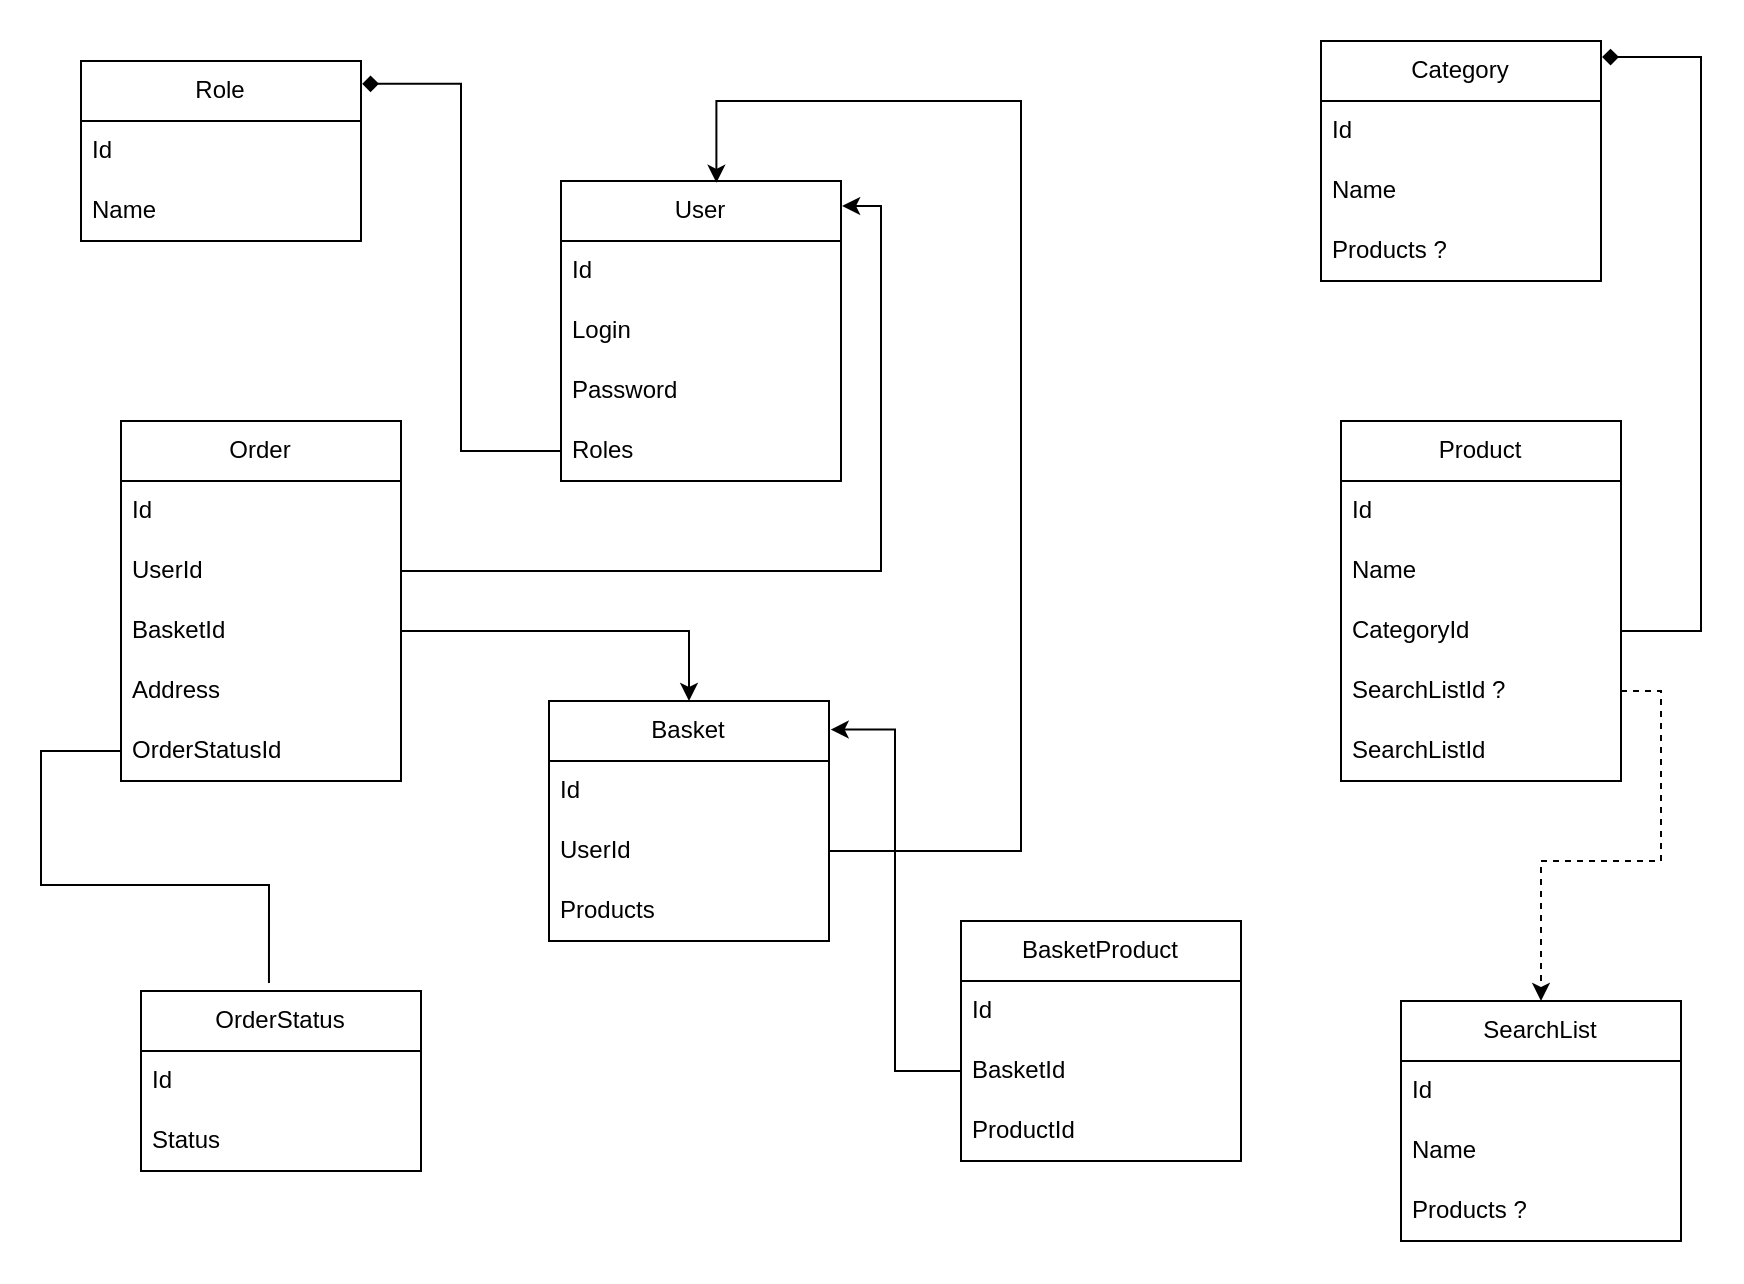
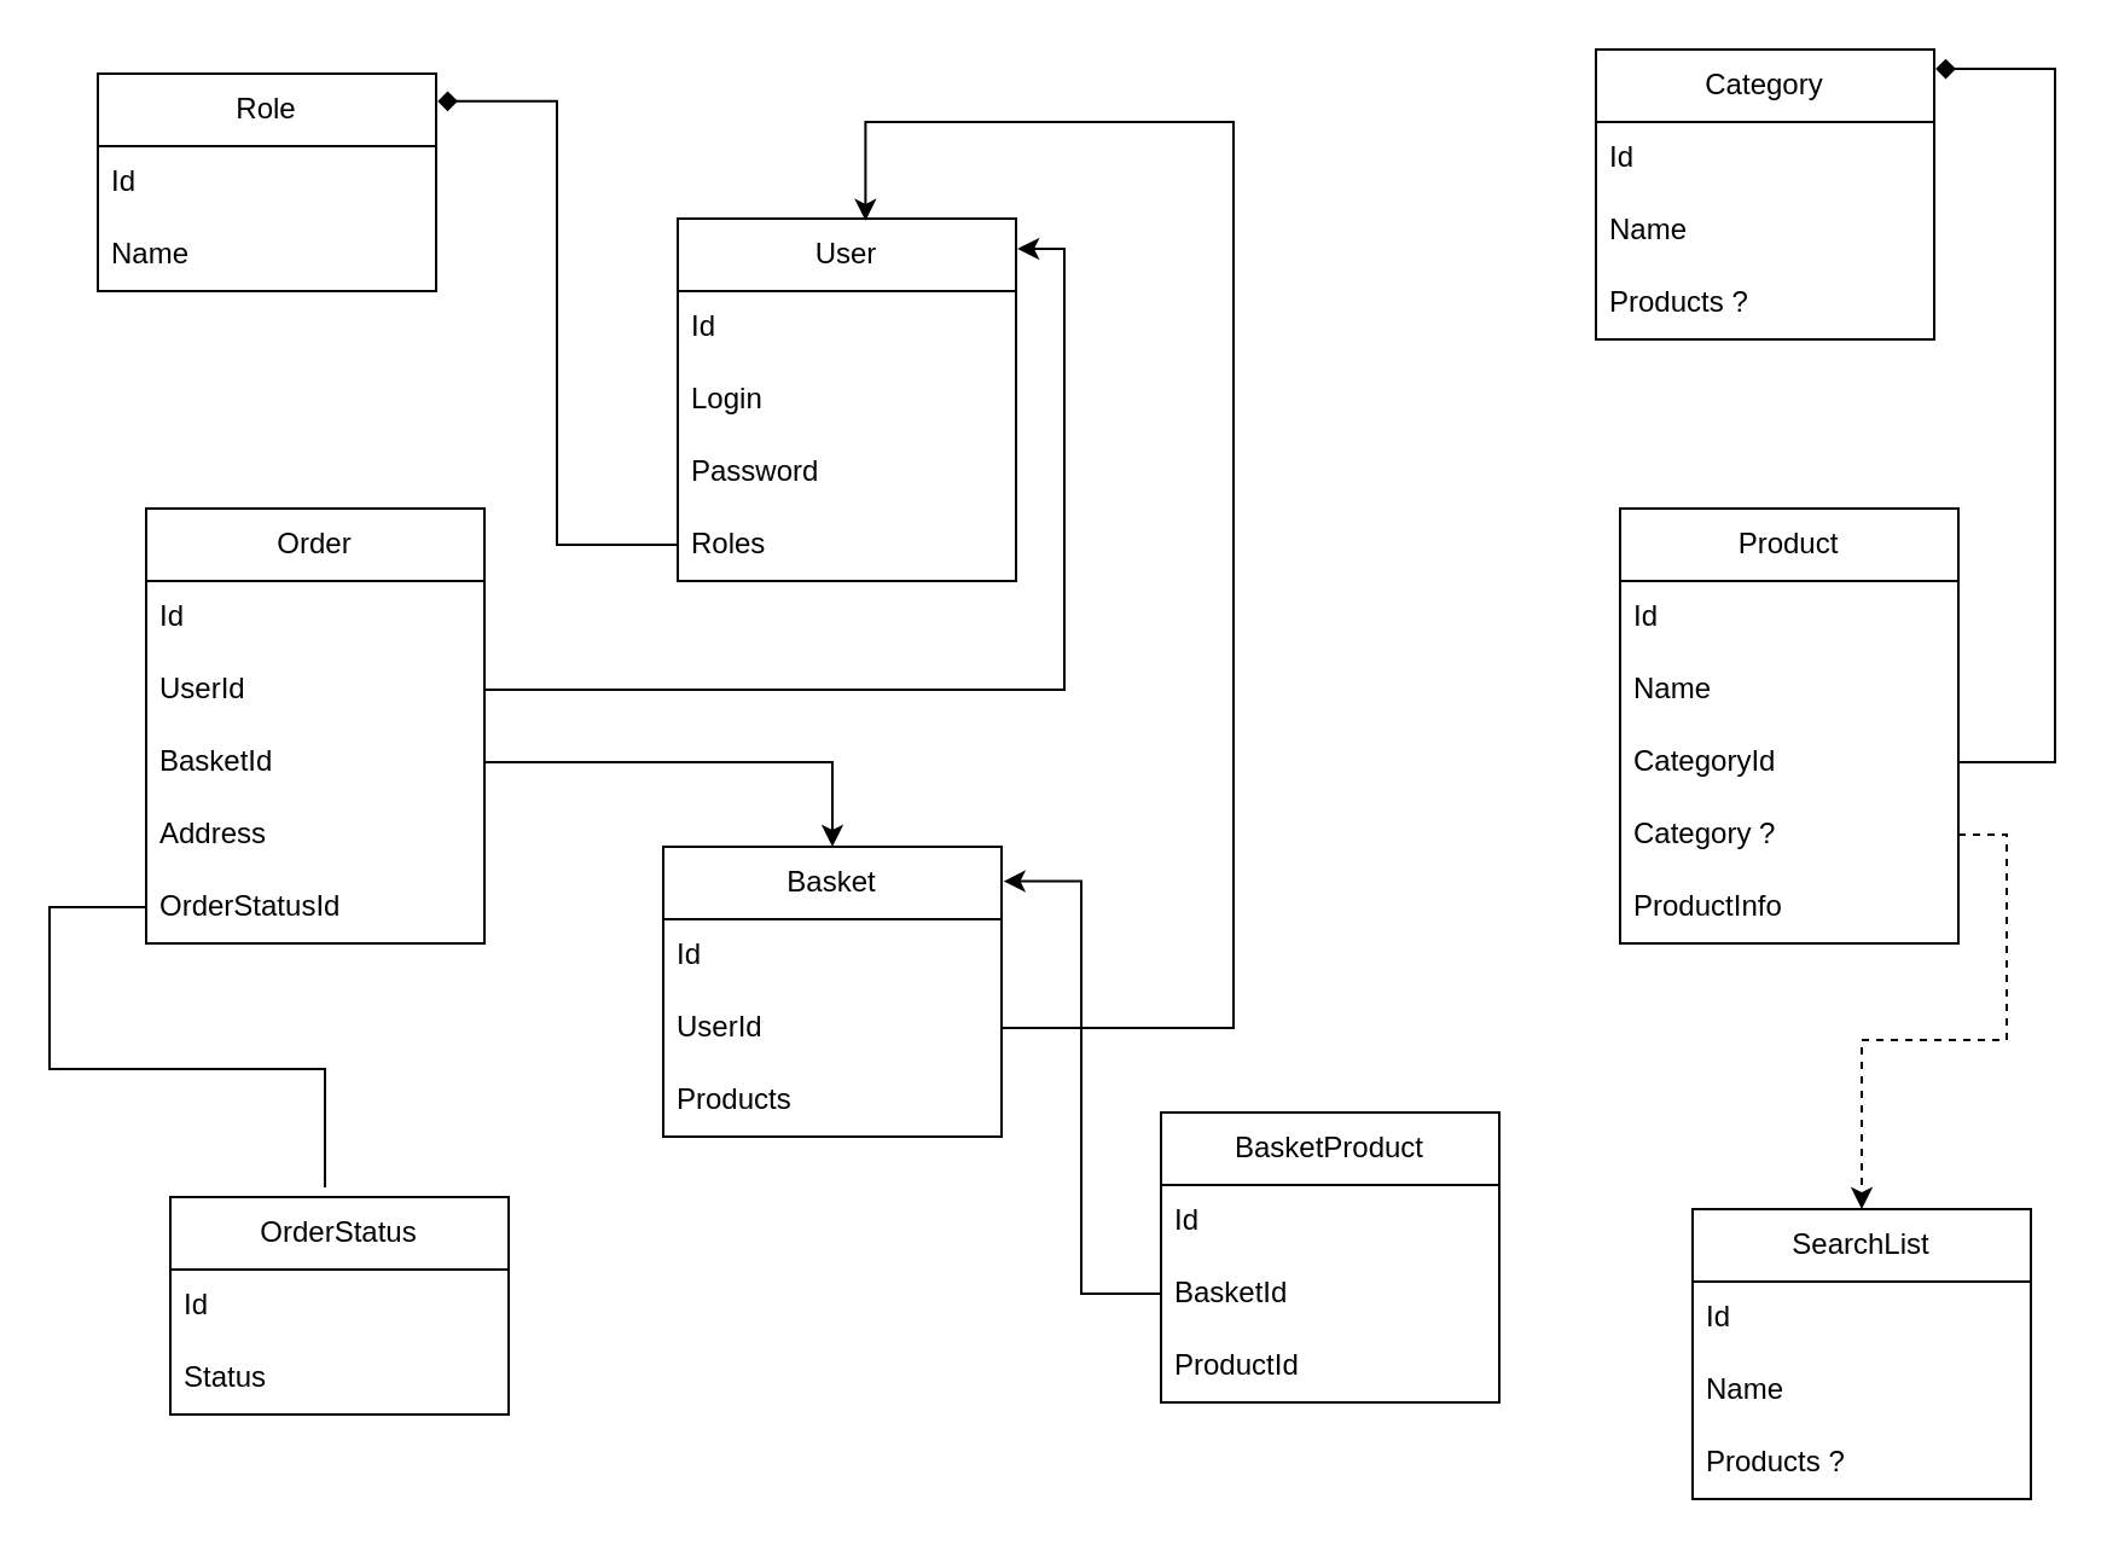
- <mxCell id="18" value="SearchListId ?" style="text;strokeColor=none;fillColor=none;align=left;verticalAlign=middle;spacingLeft=4;spacingRight=4;overflow=hidden;points=[[0,0.5],[1,0.5]];portConstraint=eastwest;rotatable=0;whiteSpace=wrap;html=1;" vertex="1" parent="14"><mxGeometry y="120" width="140" height="30" as="geometry" /></mxCell>
+ <mxCell id="18" value="Category ?" style="text;strokeColor=none;fillColor=none;align=left;verticalAlign=middle;spacingLeft=4;spacingRight=4;overflow=hidden;points=[[0,0.5],[1,0.5]];portConstraint=eastwest;rotatable=0;whiteSpace=wrap;html=1;" vertex="1" parent="14"><mxGeometry y="120" width="140" height="30" as="geometry" /></mxCell>
- <mxCell id="19" value="SearchListId" style="text;strokeColor=none;fillColor=none;align=left;verticalAlign=middle;spacingLeft=4;spacingRight=4;overflow=hidden;points=[[0,0.5],[1,0.5]];portConstraint=eastwest;rotatable=0;whiteSpace=wrap;html=1;" vertex="1" parent="14"><mxGeometry y="150" width="140" height="30" as="geometry" /></mxCell>
+ <mxCell id="19" value="ProductInfo" style="text;strokeColor=none;fillColor=none;align=left;verticalAlign=middle;spacingLeft=4;spacingRight=4;overflow=hidden;points=[[0,0.5],[1,0.5]];portConstraint=eastwest;rotatable=0;whiteSpace=wrap;html=1;" vertex="1" parent="14"><mxGeometry y="150" width="140" height="30" as="geometry" /></mxCell>
